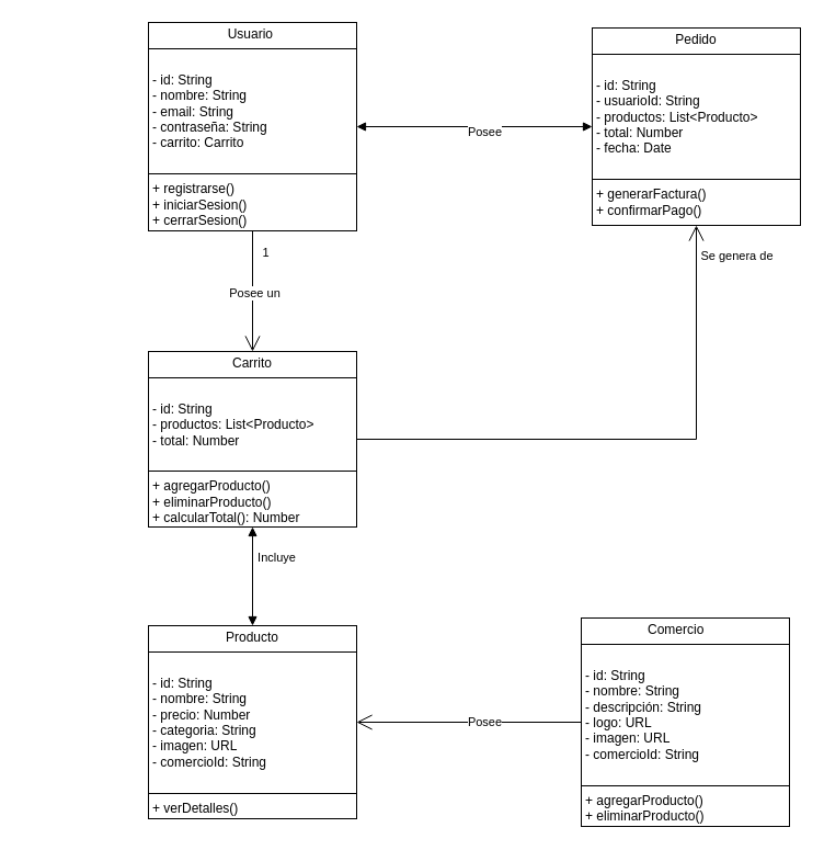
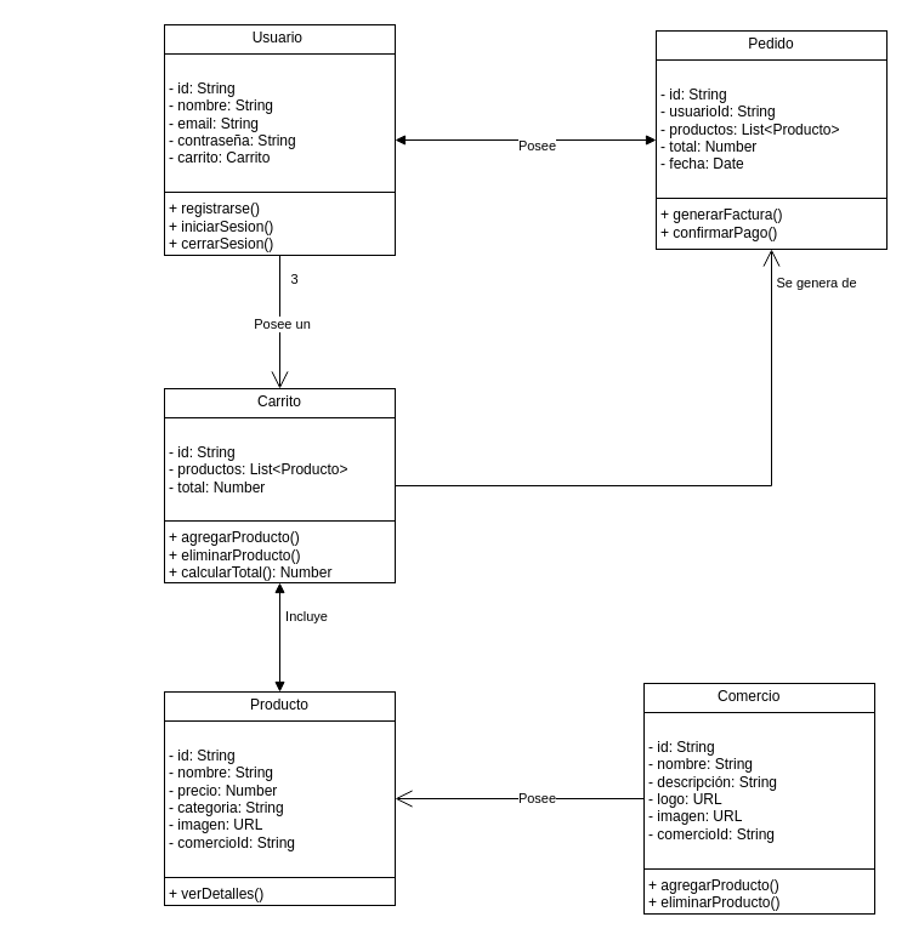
- <mxCell id="13" value="1" style="edgeLabel;html=1;align=center;verticalAlign=middle;resizable=0;points=[];" parent="1" vertex="1" connectable="0"><mxGeometry x="20" y="420" as="geometry"><mxPoint x="221" y="-191" as="offset" /></mxGeometry></mxCell>
+ <mxCell id="13" value="3" style="edgeLabel;html=1;align=center;verticalAlign=middle;resizable=0;points=[];" parent="1" vertex="1" connectable="0"><mxGeometry x="20" y="420" as="geometry"><mxPoint x="221" y="-191" as="offset" /></mxGeometry></mxCell>
